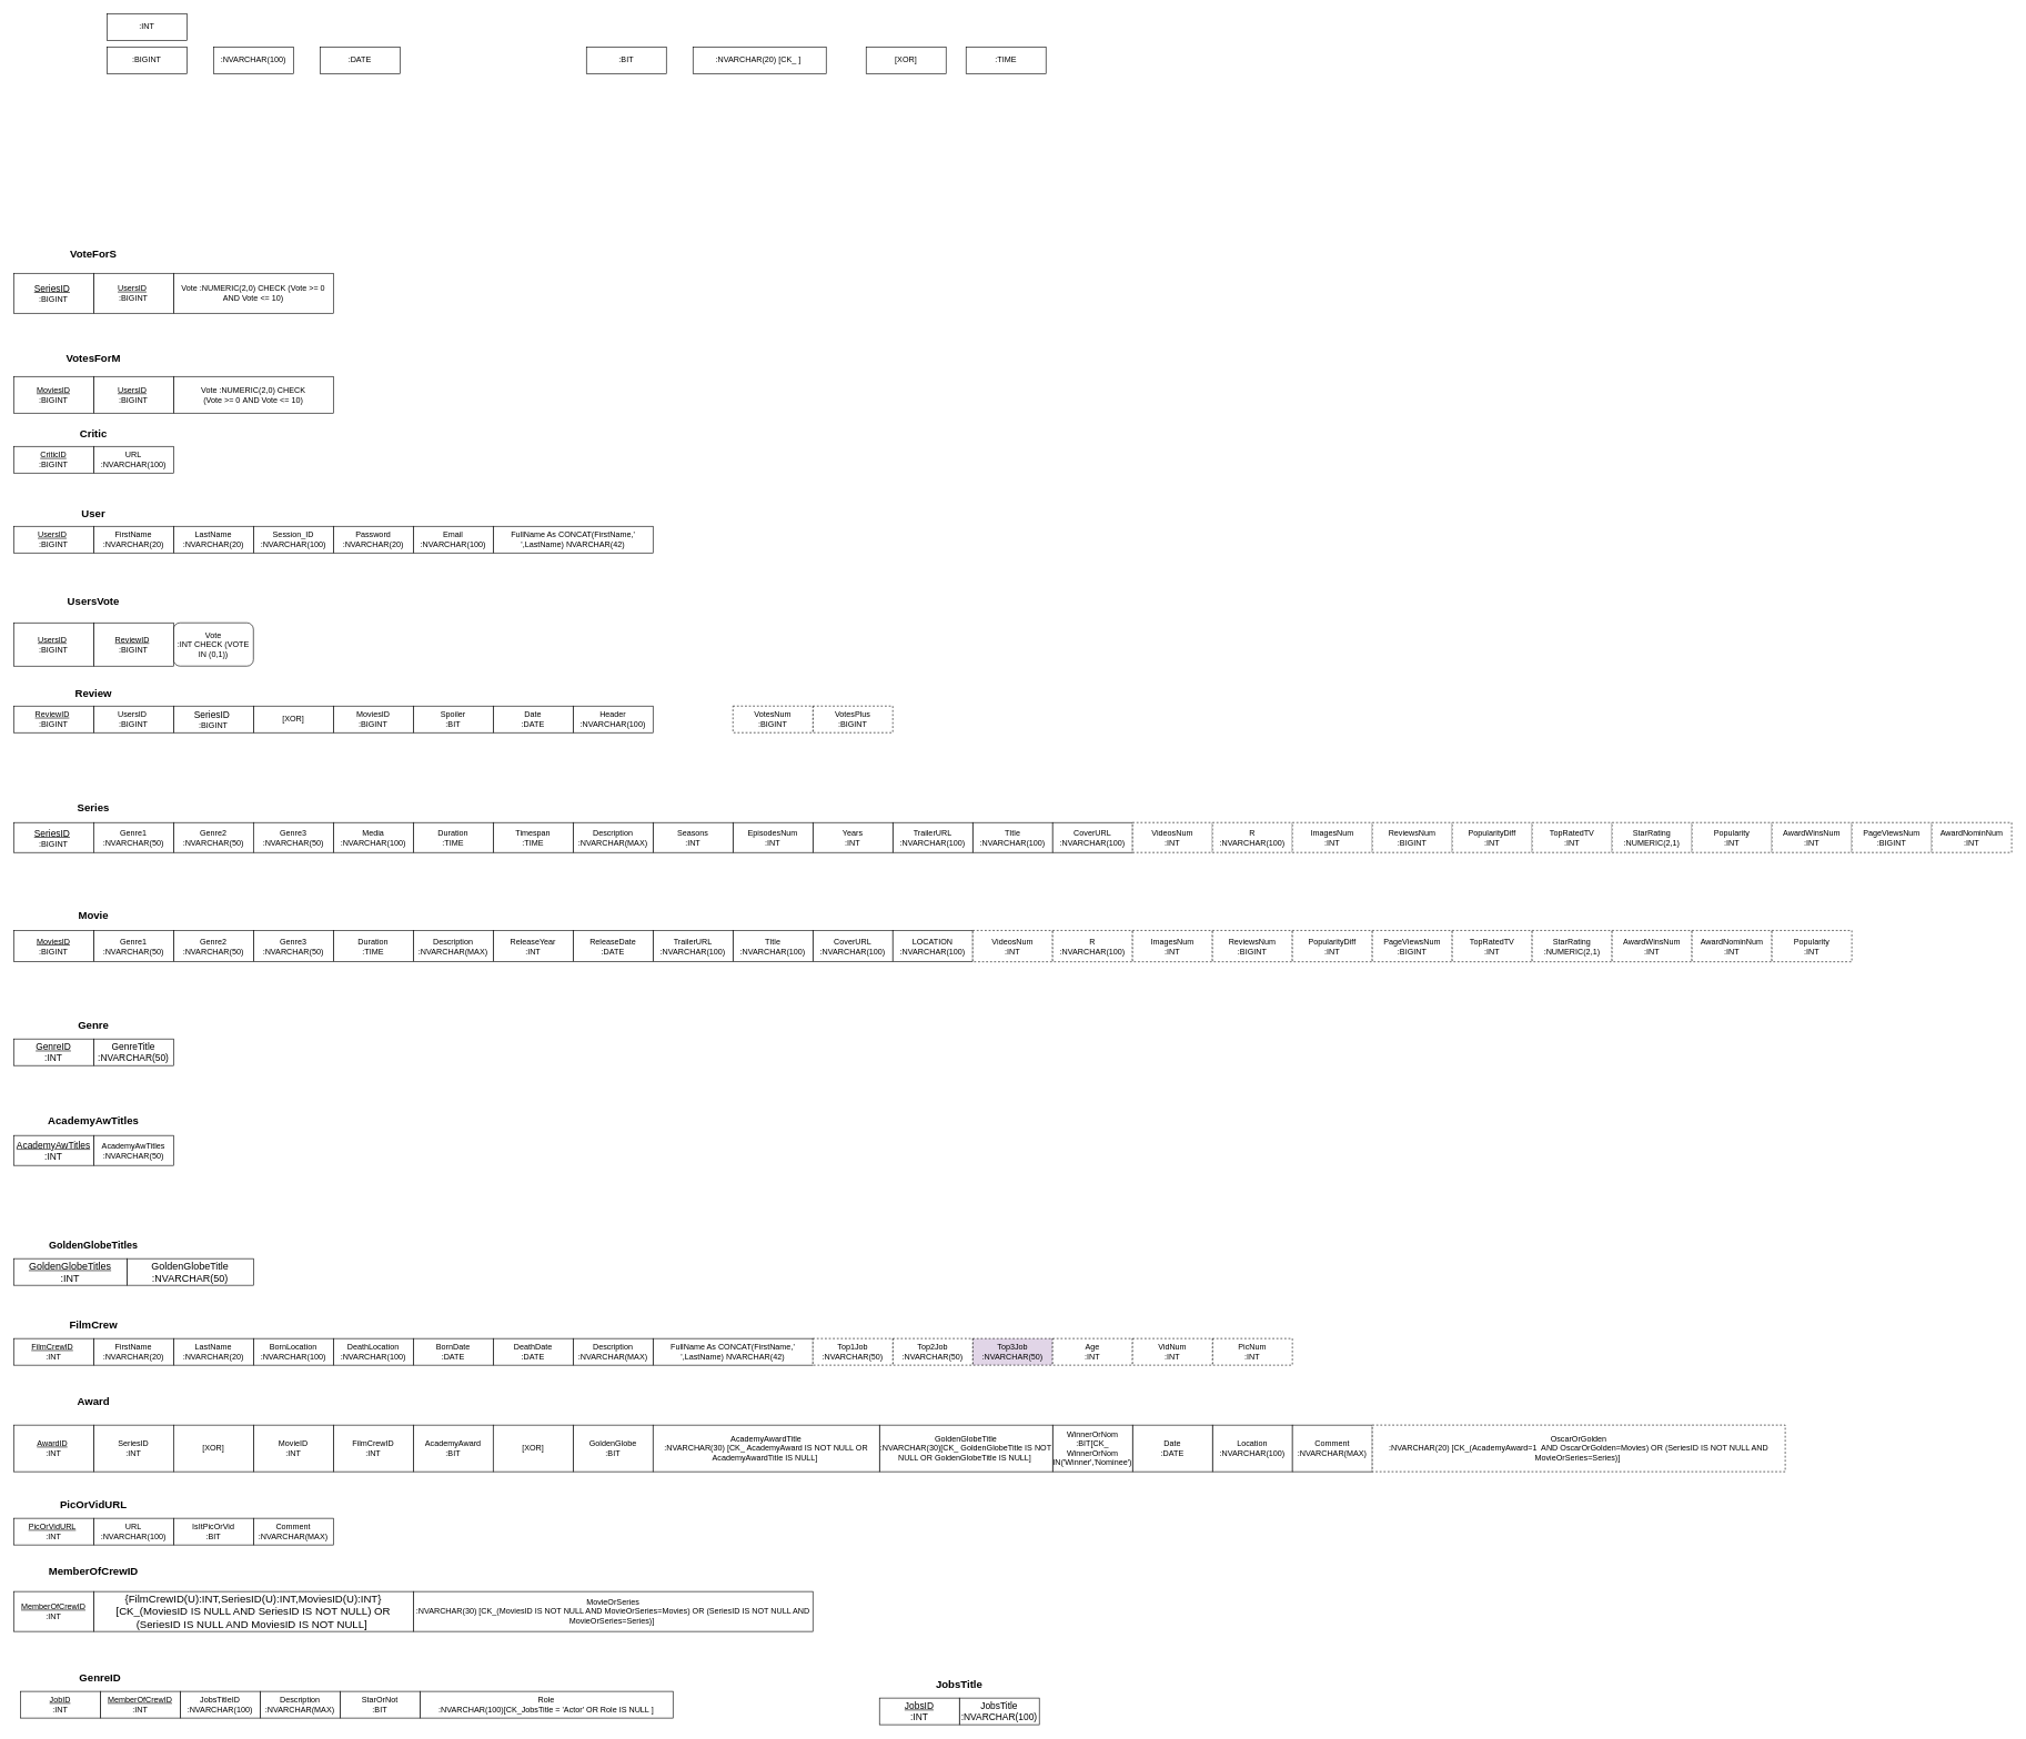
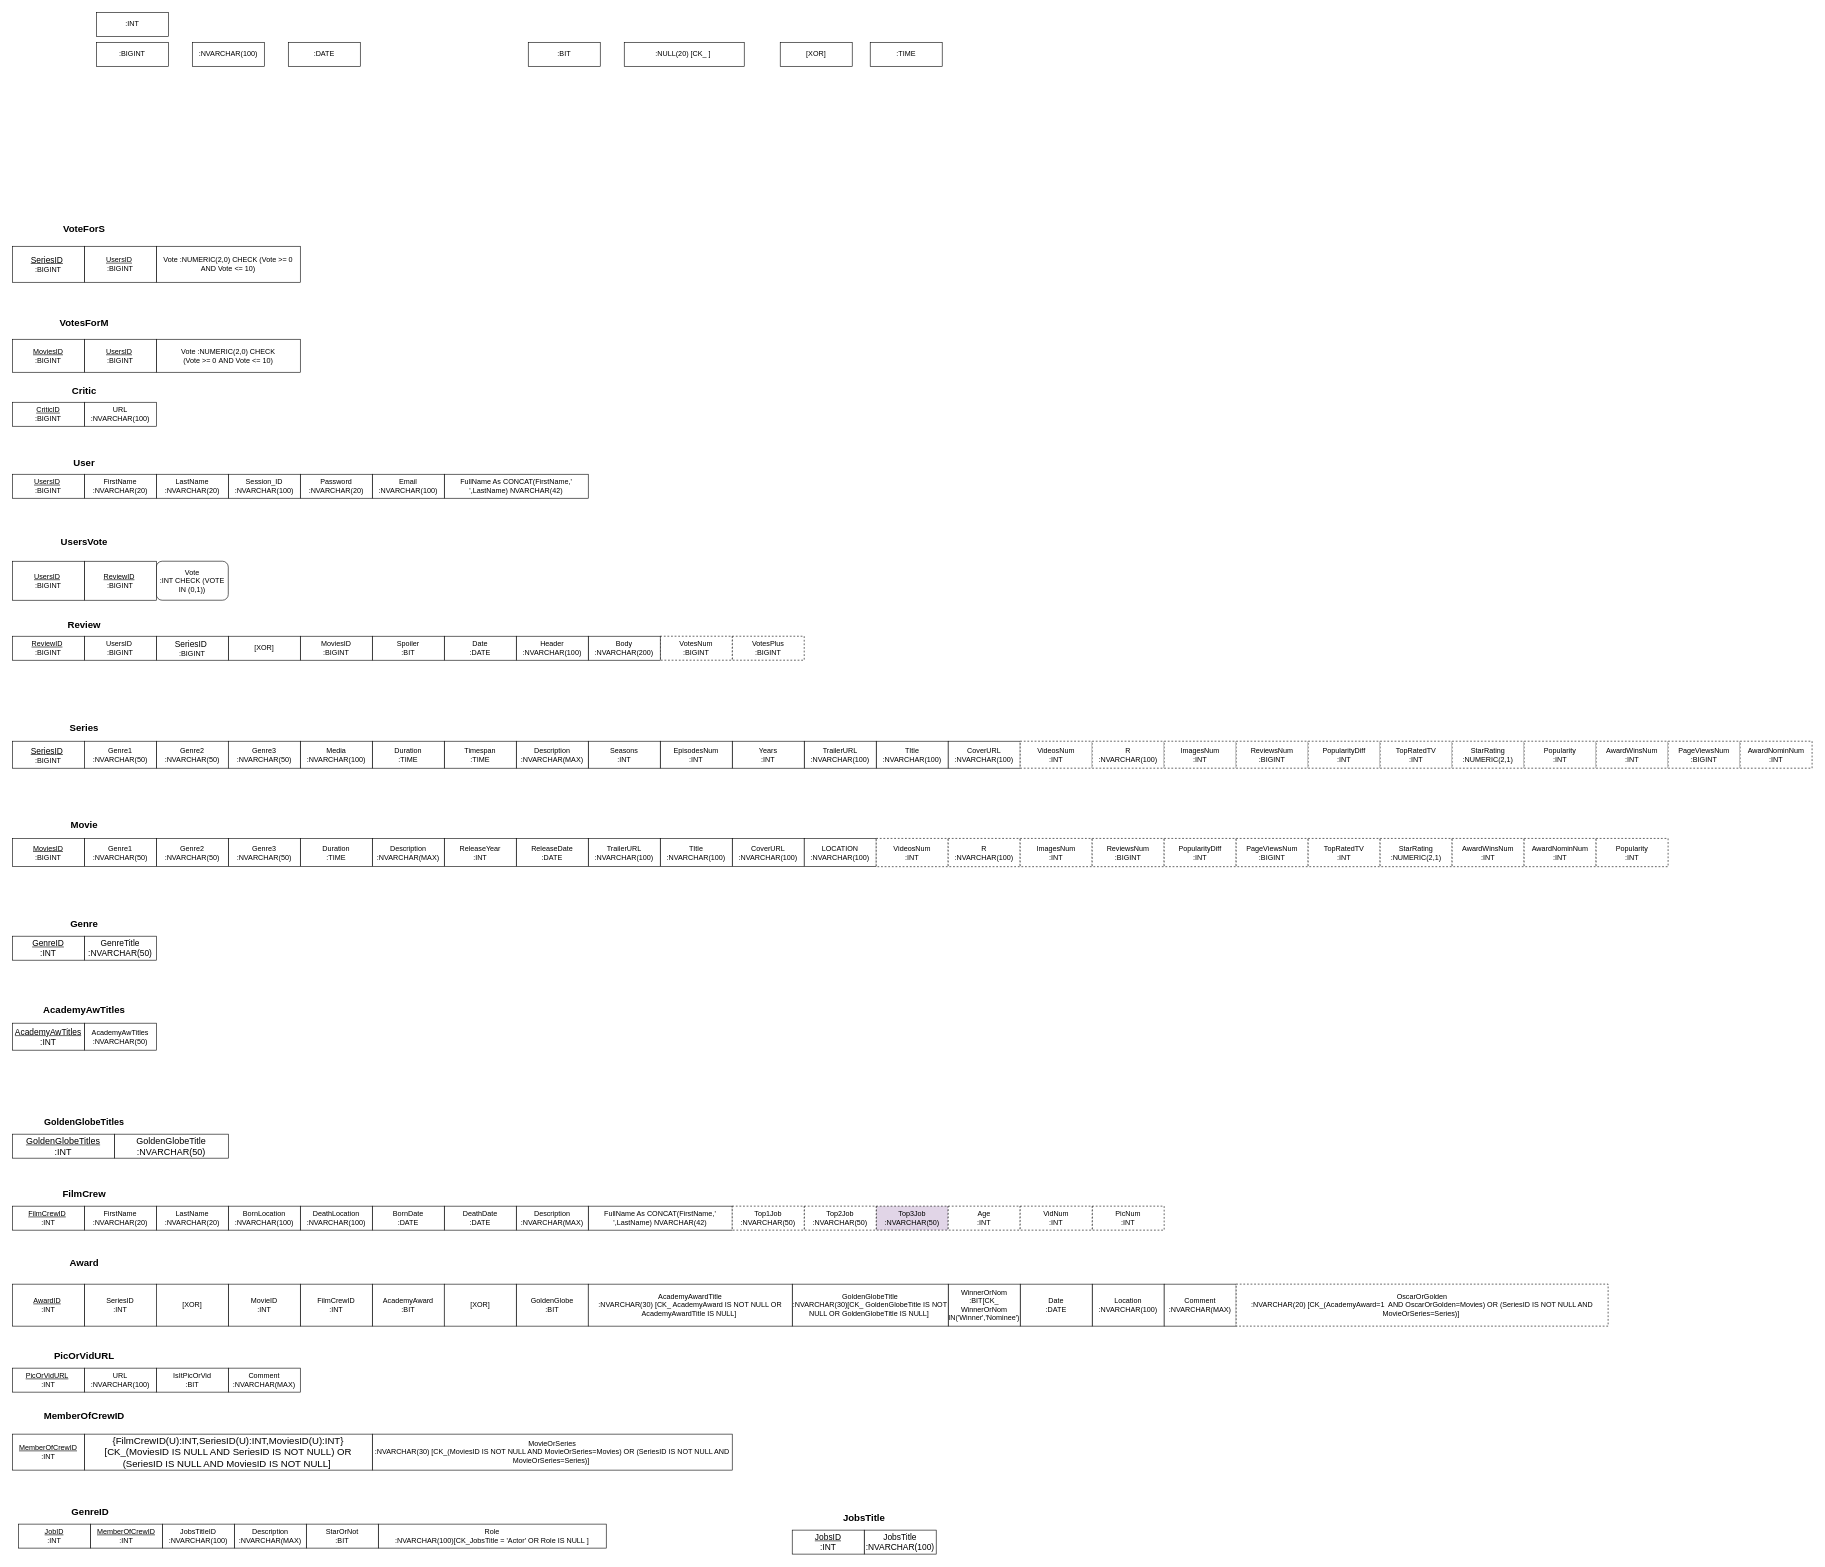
- <mxCell id="6" value=":NVARCHAR(20) [CK_ ]&amp;nbsp;" style="rounded=0;whiteSpace=wrap;html=1;" parent="1" vertex="1"><mxGeometry x="1040" y="70" width="200" height="40" as="geometry" /></mxCell>
+ <mxCell id="6" value=":NULL(20) [CK_ ]&amp;nbsp;" style="rounded=0;whiteSpace=wrap;html=1;" parent="1" vertex="1"><mxGeometry x="1040" y="70" width="200" height="40" as="geometry" /></mxCell>
+ <mxCell id="64" value="Body&lt;br&gt;:NVARCHAR(200)" style="rounded=0;whiteSpace=wrap;html=1;" parent="61" vertex="1"><mxGeometry x="960" y="40" width="120" height="40" as="geometry" /></mxCell>
